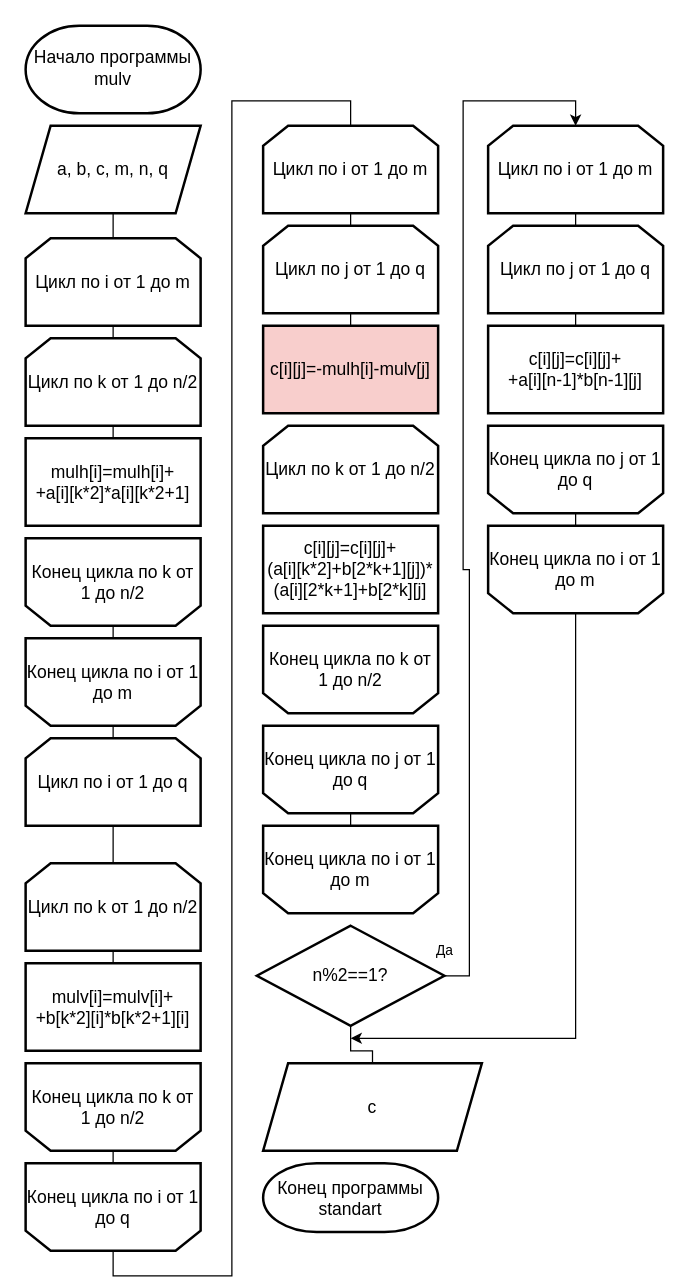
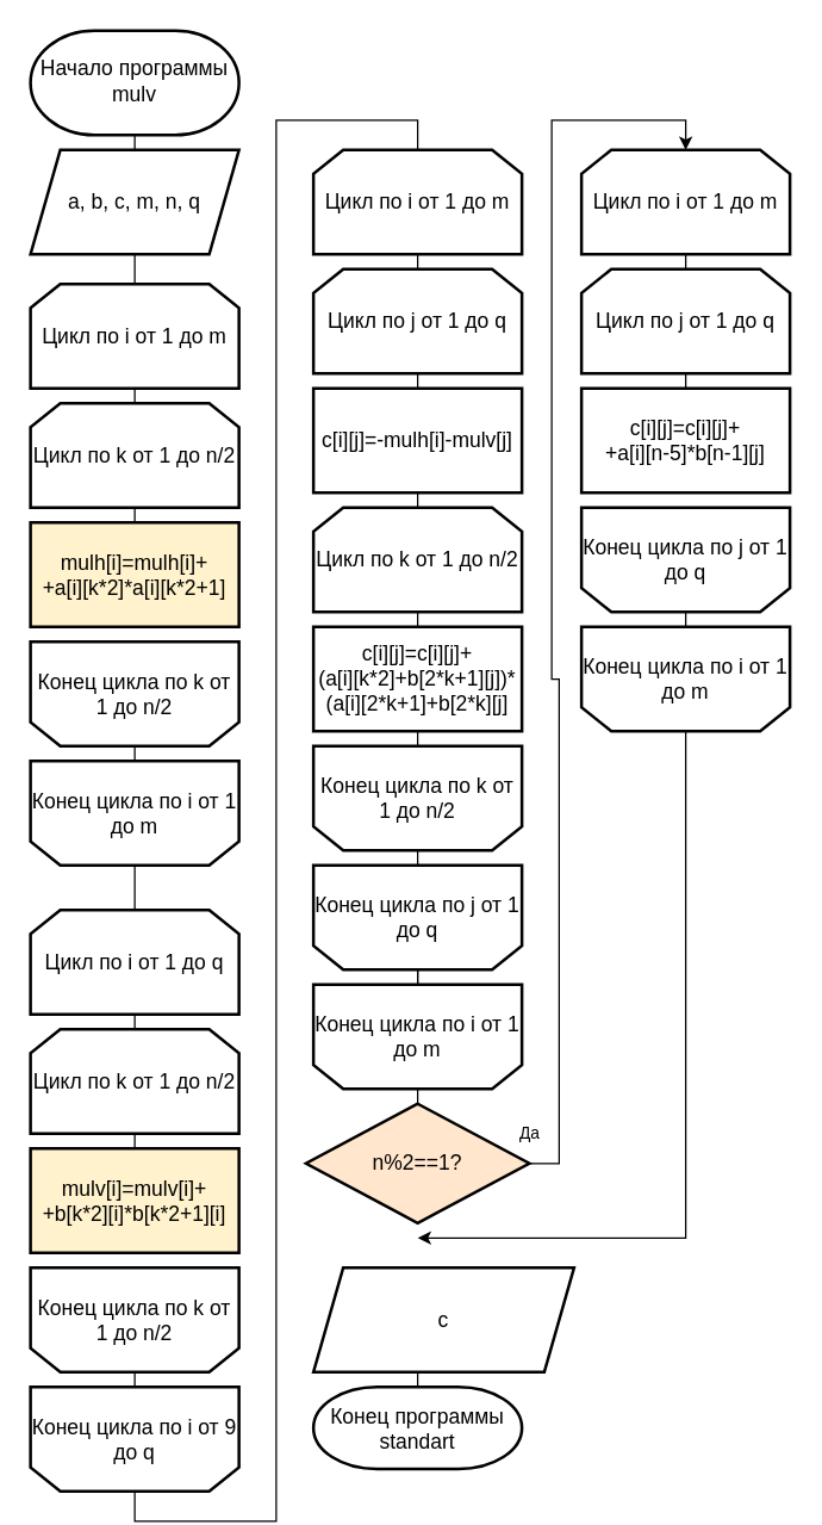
+ <mxCell id="2" style="edgeStyle=orthogonalEdgeStyle;rounded=0;orthogonalLoop=1;jettySize=auto;html=1;entryX=0.5;entryY=1;entryDx=0;entryDy=0;entryPerimeter=0;endArrow=none;endFill=0;" edge="1" parent="1" source="4" target="3"><mxGeometry relative="1" as="geometry" /></mxCell>
- <mxCell id="25" value="c[i][j]=-mulh[i]-mulv[j]" style="rounded=0;whiteSpace=wrap;html=1;strokeWidth=2;fontSize=14;fillColor=#f8cecc;" vertex="1" parent="1"><mxGeometry x="210" y="260" width="140" height="70" as="geometry" /></mxCell>
+ <mxCell id="25" value="c[i][j]=-mulh[i]-mulv[j]" style="rounded=0;whiteSpace=wrap;html=1;strokeWidth=2;fontSize=14;" vertex="1" parent="1"><mxGeometry x="210" y="260" width="140" height="70" as="geometry" /></mxCell>
- <mxCell id="39" value="c[i][j]=c[i][j]+&lt;br&gt;+a[i][n-1]*b[n-1][j]" style="rounded=0;whiteSpace=wrap;html=1;strokeWidth=2;fontSize=14;" vertex="1" parent="1"><mxGeometry x="390" y="260" width="140" height="70" as="geometry" /></mxCell>
+ <mxCell id="39" value="c[i][j]=c[i][j]+&lt;br&gt;+a[i][n-5]*b[n-1][j]" style="rounded=0;whiteSpace=wrap;html=1;strokeWidth=2;fontSize=14;" vertex="1" parent="1"><mxGeometry x="390" y="260" width="140" height="70" as="geometry" /></mxCell>
+ <mxCell id="24" style="edgeStyle=orthogonalEdgeStyle;rounded=0;orthogonalLoop=1;jettySize=auto;html=1;exitX=0.5;exitY=1;exitDx=0;exitDy=0;entryX=0.5;entryY=0;entryDx=0;entryDy=0;endArrow=none;endFill=0;" edge="1" parent="1" source="25" target="38"><mxGeometry relative="1" as="geometry" /></mxCell>
- <mxCell id="5" value="mulh[i]=mulh[i]+&lt;br&gt;+a[i][k*2]*a[i][k*2+1]" style="rounded=0;whiteSpace=wrap;html=1;strokeWidth=2;fontSize=14;" vertex="1" parent="1"><mxGeometry x="20" y="350" width="140" height="70" as="geometry" /></mxCell>
+ <mxCell id="5" value="mulh[i]=mulh[i]+&lt;br&gt;+a[i][k*2]*a[i][k*2+1]" style="rounded=0;whiteSpace=wrap;html=1;strokeWidth=2;fontSize=14;fillColor=#fff2cc;" vertex="1" parent="1"><mxGeometry x="20" y="350" width="140" height="70" as="geometry" /></mxCell>
- <mxCell id="19" value="&lt;span style=&quot;font-size: 14px&quot;&gt;Цикл по i от 1 до q&lt;/span&gt;" style="shape=loopLimit;whiteSpace=wrap;html=1;strokeWidth=2;" vertex="1" parent="1"><mxGeometry x="20" y="590" width="140" height="70" as="geometry" /></mxCell>
+ <mxCell id="19" value="&lt;span style=&quot;font-size: 14px&quot;&gt;Цикл по i от 1 до q&lt;/span&gt;" style="shape=loopLimit;whiteSpace=wrap;html=1;strokeWidth=2;" vertex="1" parent="1"><mxGeometry x="20" y="610" width="140" height="70" as="geometry" /></mxCell>
- <mxCell id="38" value="&lt;span style=&quot;font-size: 14px&quot;&gt;n%2==1?&lt;/span&gt;" style="rhombus;whiteSpace=wrap;html=1;strokeWidth=2;fontSize=14;" vertex="1" parent="1"><mxGeometry x="205" y="740" width="150" height="80" as="geometry" /></mxCell>
+ <mxCell id="38" value="&lt;span style=&quot;font-size: 14px&quot;&gt;n%2==1?&lt;/span&gt;" style="rhombus;whiteSpace=wrap;html=1;strokeWidth=2;fontSize=14;fillColor=#ffe6cc;" vertex="1" parent="1"><mxGeometry x="205" y="740" width="150" height="80" as="geometry" /></mxCell>
- <mxCell id="15" value="mulv[i]=mulv[i]+&lt;br&gt;+b[k*2][i]*b[k*2+1][i]" style="rounded=0;whiteSpace=wrap;html=1;strokeWidth=2;fontSize=14;" vertex="1" parent="1"><mxGeometry x="20" y="770" width="140" height="70" as="geometry" /></mxCell>
+ <mxCell id="15" value="mulv[i]=mulv[i]+&lt;br&gt;+b[k*2][i]*b[k*2+1][i]" style="rounded=0;whiteSpace=wrap;html=1;strokeWidth=2;fontSize=14;fillColor=#fff2cc;" vertex="1" parent="1"><mxGeometry x="20" y="770" width="140" height="70" as="geometry" /></mxCell>
- <mxCell id="36" style="edgeStyle=orthogonalEdgeStyle;rounded=0;orthogonalLoop=1;jettySize=auto;html=1;entryX=0.5;entryY=0;entryDx=0;entryDy=0;endArrow=none;endFill=0;" edge="1" parent="1" source="38" target="50"><mxGeometry relative="1" as="geometry" /></mxCell>
+ <mxCell id="49" style="edgeStyle=orthogonalEdgeStyle;rounded=0;orthogonalLoop=1;jettySize=auto;html=1;exitX=0.5;exitY=1;exitDx=0;exitDy=0;entryX=0.5;entryY=0;entryDx=0;entryDy=0;entryPerimeter=0;endArrow=none;endFill=0;fontSize=14;" edge="1" parent="1" source="50" target="48"><mxGeometry relative="1" as="geometry" /></mxCell>
- <mxCell id="23" value="&lt;span style=&quot;font-size: 14px&quot;&gt;Конец цикла&amp;nbsp;&lt;/span&gt;&lt;span style=&quot;font-size: 14px&quot;&gt;по i от 1 до q&lt;/span&gt;" style="shape=loopLimit;whiteSpace=wrap;html=1;strokeWidth=2;direction=west;" vertex="1" parent="1"><mxGeometry x="20" y="930" width="140" height="70" as="geometry" /></mxCell>
+ <mxCell id="23" value="&lt;span style=&quot;font-size: 14px&quot;&gt;Конец цикла&amp;nbsp;&lt;/span&gt;&lt;span style=&quot;font-size: 14px&quot;&gt;по i от 9 до q&lt;/span&gt;" style="shape=loopLimit;whiteSpace=wrap;html=1;strokeWidth=2;direction=west;" vertex="1" parent="1"><mxGeometry x="20" y="930" width="140" height="70" as="geometry" /></mxCell>
